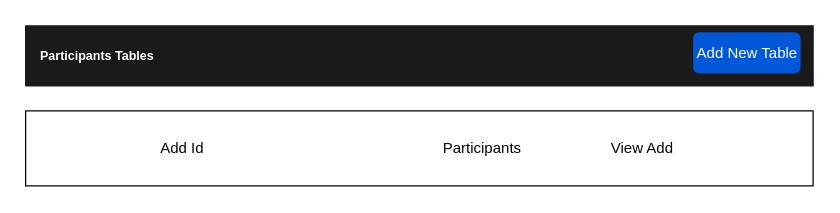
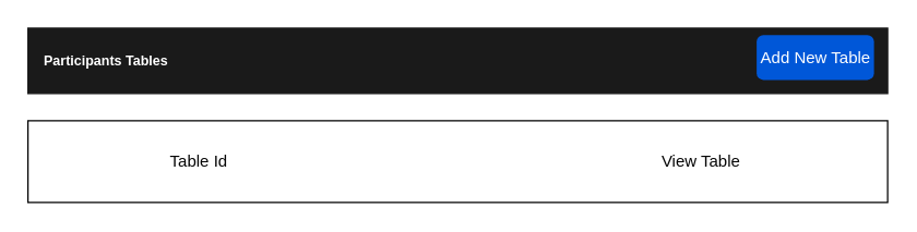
- <mxCell id="7" value="Add Id&lt;br&gt;" style="text;html=1;align=center;verticalAlign=middle;resizable=0;points=[];autosize=1;fontColor=#050505;" parent="6" vertex="1"><mxGeometry width="60" height="20" as="geometry" /></mxCell>
+ <mxCell id="7" value="Table Id&lt;br&gt;" style="text;html=1;align=center;verticalAlign=middle;resizable=0;points=[];autosize=1;fontColor=#050505;" parent="6" vertex="1"><mxGeometry width="60" height="20" as="geometry" /></mxCell>
- <mxCell id="8" value="Participants&lt;br&gt;" style="text;html=1;align=center;verticalAlign=middle;resizable=0;points=[];autosize=1;fontColor=#050505;" parent="6" vertex="1"><mxGeometry x="229.091" width="80" height="20" as="geometry" /></mxCell>
- <mxCell id="9" value="View Add&lt;br&gt;" style="text;html=1;align=center;verticalAlign=middle;resizable=0;points=[];autosize=1;fontColor=#050505;" parent="6" vertex="1"><mxGeometry x="362.727" width="70" height="20" as="geometry" /></mxCell>
+ <mxCell id="9" value="View Table&lt;br&gt;" style="text;html=1;align=center;verticalAlign=middle;resizable=0;points=[];autosize=1;fontColor=#050505;" parent="6" vertex="1"><mxGeometry x="362.727" width="70" height="20" as="geometry" /></mxCell>
